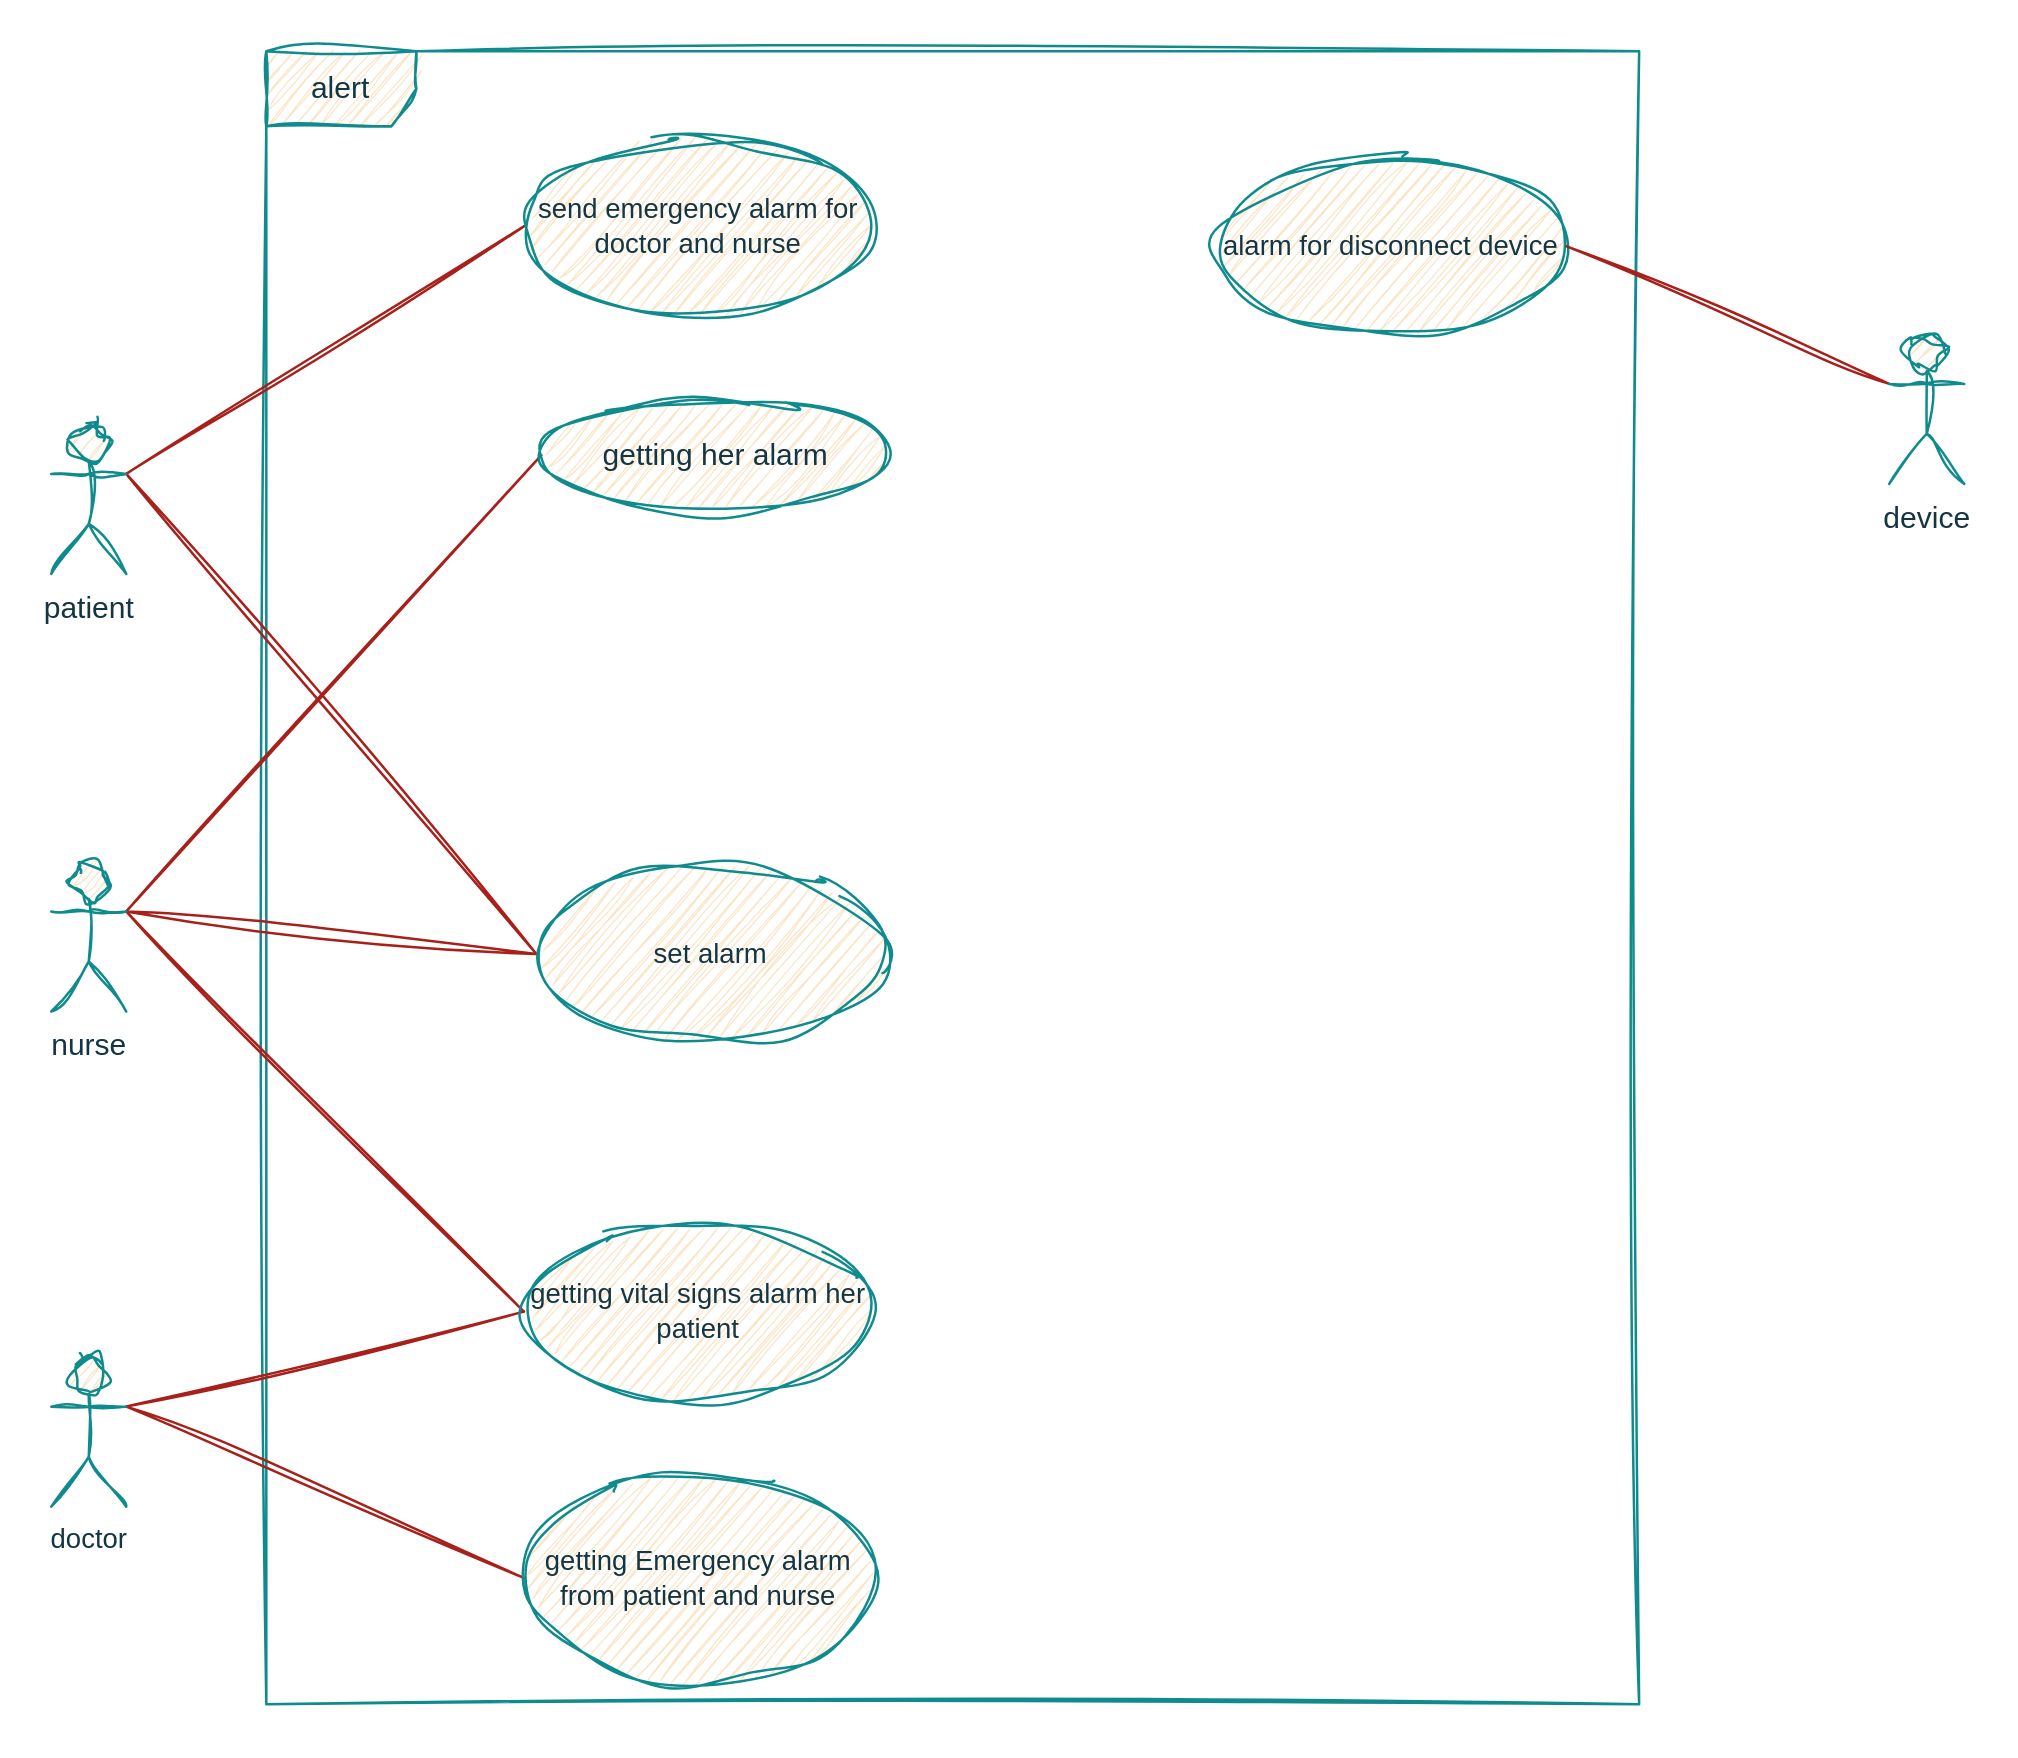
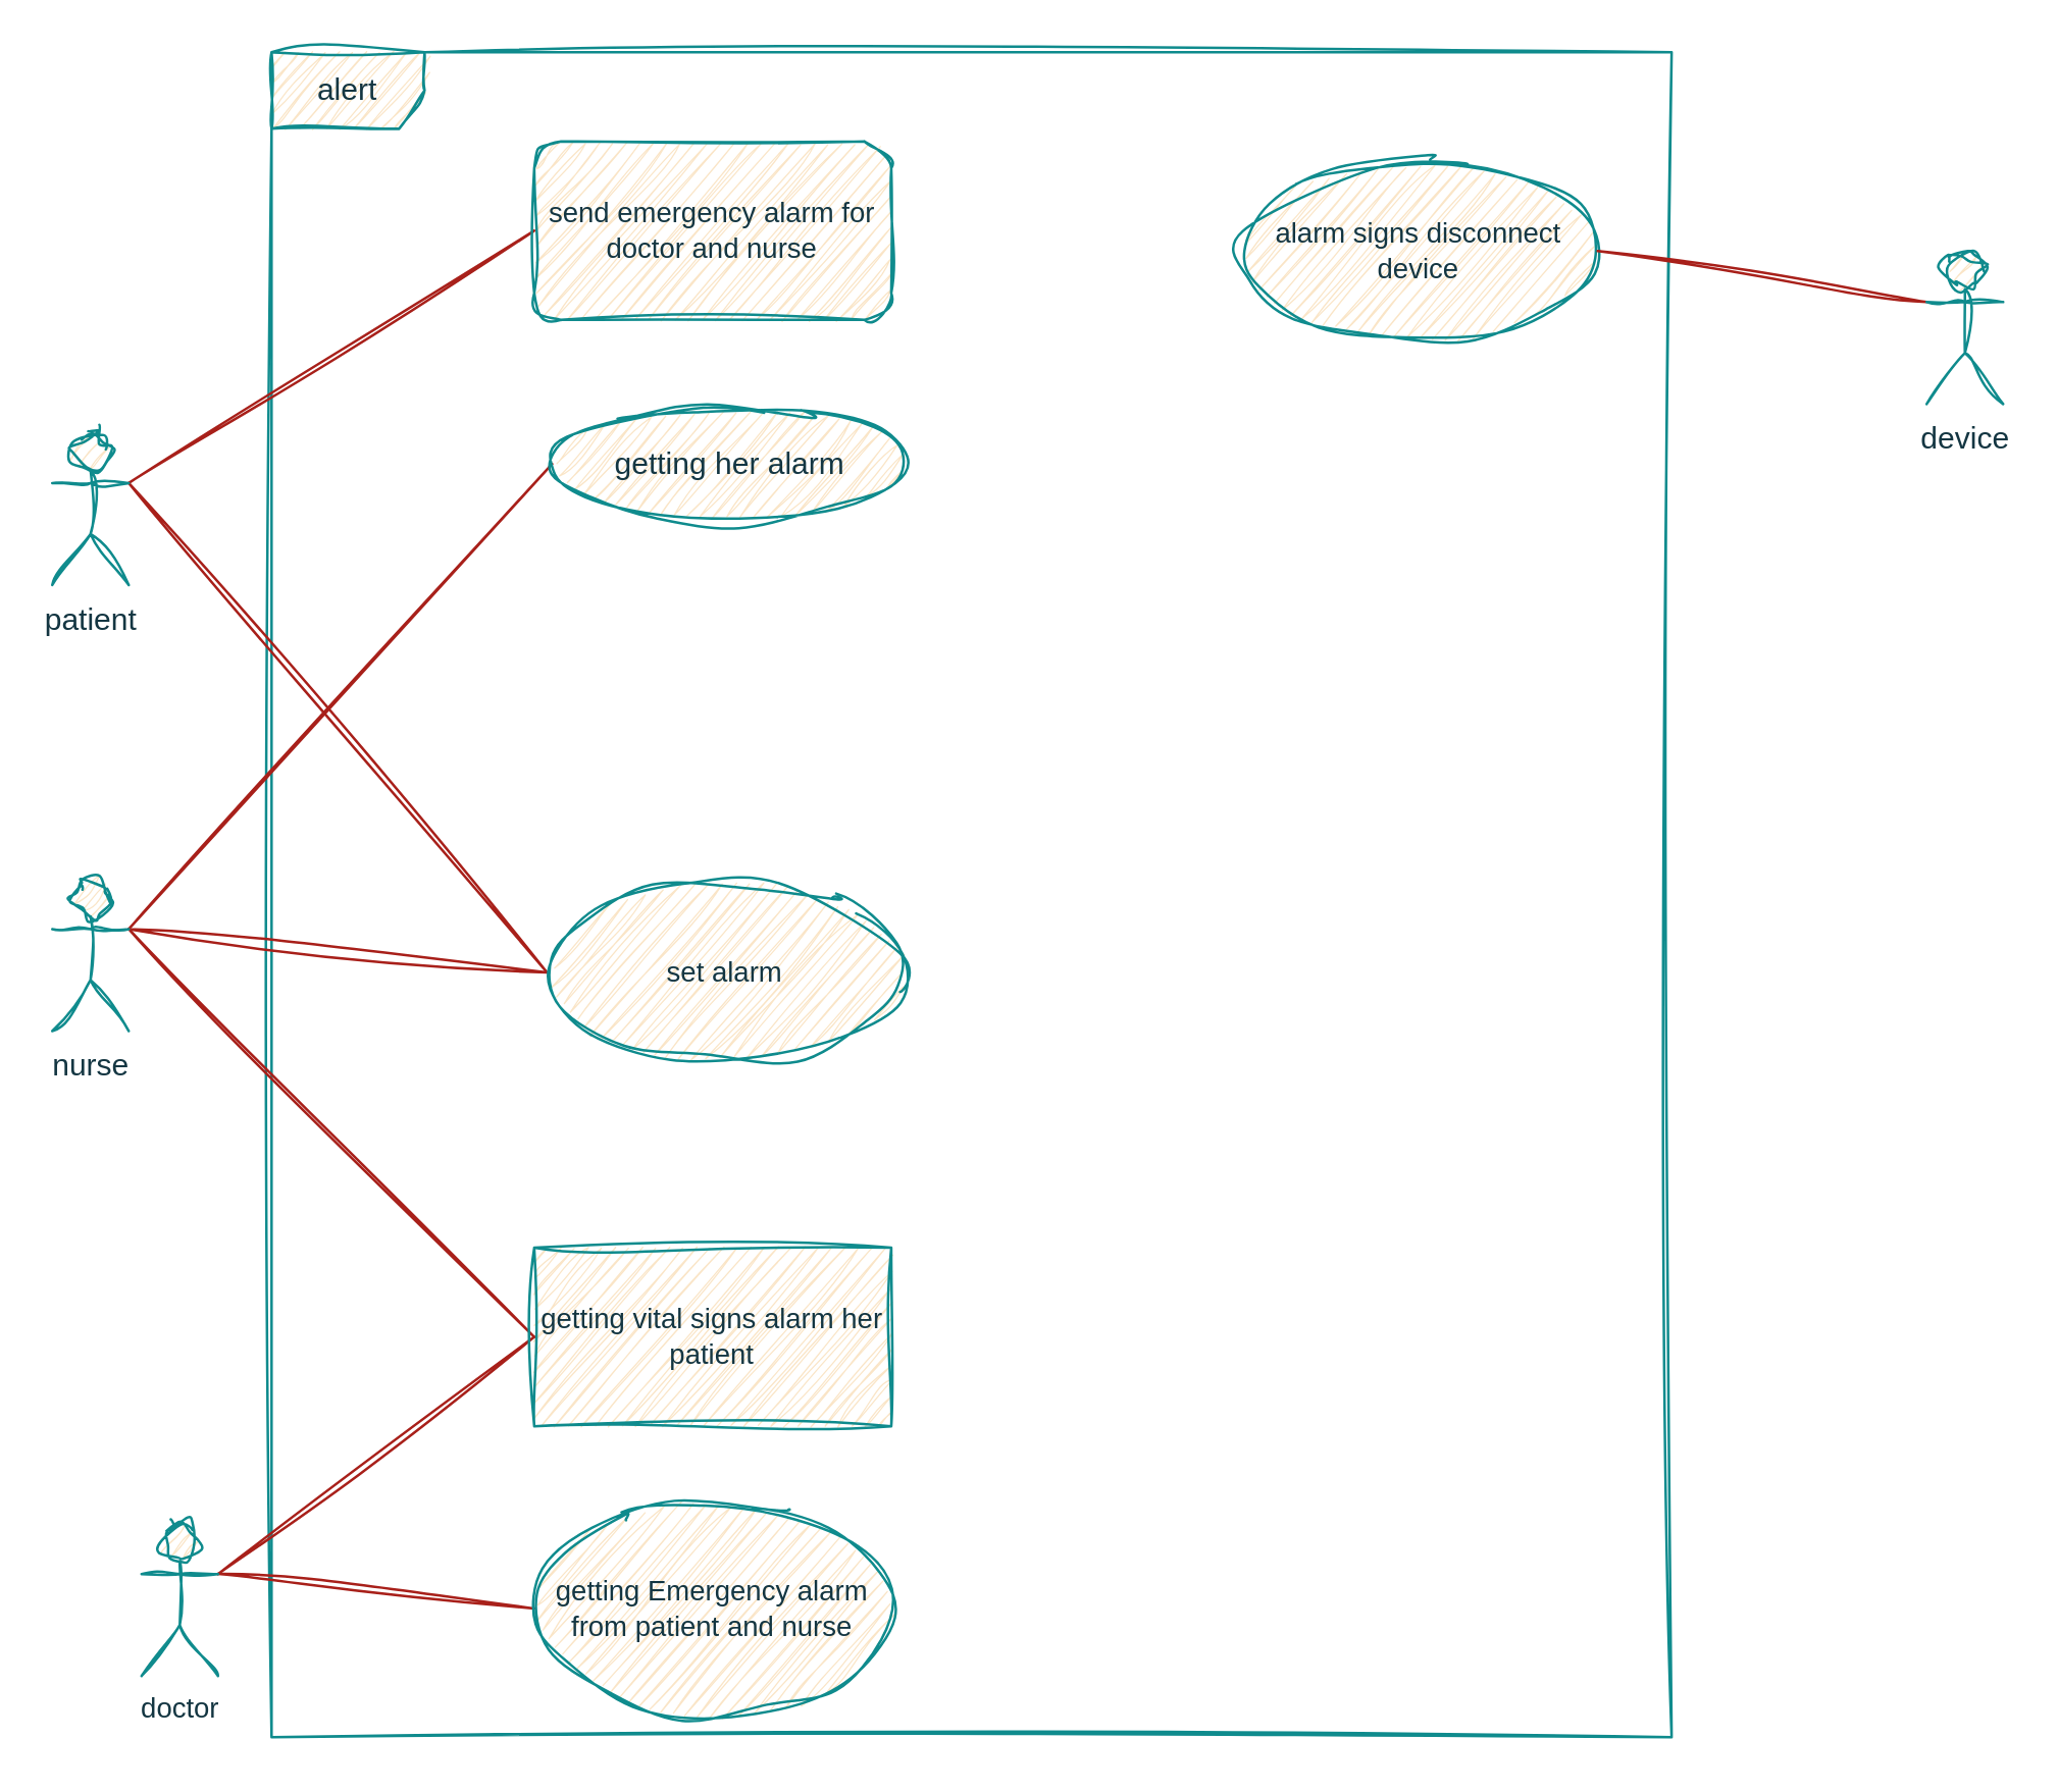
- <mxCell id="17" value="send emergency alarm for doctor and nurse" style="ellipse;whiteSpace=wrap;html=1;fontFamily=Helvetica;fontSize=11;fontColor=#143642;labelBackgroundColor=none;fillColor=#FAE5C7;strokeColor=#0F8B8D;sketch=1;curveFitting=1;jiggle=2;" parent="1" vertex="1"><mxGeometry x="209" y="55" width="140" height="70" as="geometry" /></mxCell>
+ <mxCell id="17" value="send emergency alarm for doctor and nurse" style="whiteSpace=wrap;html=1;fontFamily=Helvetica;fontSize=11;fontColor=#143642;labelBackgroundColor=none;fillColor=#FAE5C7;strokeColor=#0F8B8D;sketch=1;curveFitting=1;jiggle=2;rounded=1;" parent="1" vertex="1"><mxGeometry x="209" y="55" width="140" height="70" as="geometry" /></mxCell>
- <mxCell id="18" value="alarm for disconnect device" style="ellipse;whiteSpace=wrap;html=1;fontFamily=Helvetica;fontSize=11;fontColor=#143642;labelBackgroundColor=none;fillColor=#FAE5C7;strokeColor=#0F8B8D;sketch=1;curveFitting=1;jiggle=2;" parent="1" vertex="1"><mxGeometry x="486" y="63" width="140" height="70" as="geometry" /></mxCell>
+ <mxCell id="18" value="alarm signs disconnect device" style="ellipse;whiteSpace=wrap;html=1;fontFamily=Helvetica;fontSize=11;fontColor=#143642;labelBackgroundColor=none;fillColor=#FAE5C7;strokeColor=#0F8B8D;sketch=1;curveFitting=1;jiggle=2;" parent="1" vertex="1"><mxGeometry x="486" y="63" width="140" height="70" as="geometry" /></mxCell>
- <mxCell id="20" value="device" style="shape=umlActor;verticalLabelPosition=bottom;verticalAlign=top;html=1;sketch=1;curveFitting=1;jiggle=2;labelBackgroundColor=none;fillColor=#FAE5C7;strokeColor=#0F8B8D;fontColor=#143642;" vertex="1" parent="1"><mxGeometry x="755" y="133" width="30" height="60" as="geometry" /></mxCell>
+ <mxCell id="20" value="device" style="shape=umlActor;verticalLabelPosition=bottom;verticalAlign=top;html=1;sketch=1;curveFitting=1;jiggle=2;labelBackgroundColor=none;fillColor=#FAE5C7;strokeColor=#0F8B8D;fontColor=#143642;" vertex="1" parent="1"><mxGeometry x="755" y="98" width="30" height="60" as="geometry" /></mxCell>
- <mxCell id="15" value="getting vital signs alarm her patient" style="ellipse;whiteSpace=wrap;html=1;fontFamily=Helvetica;fontSize=11;fontColor=#143642;labelBackgroundColor=none;fillColor=#FAE5C7;strokeColor=#0F8B8D;sketch=1;curveFitting=1;jiggle=2;" parent="1" vertex="1"><mxGeometry x="209" y="489" width="140" height="70" as="geometry" /></mxCell>
+ <mxCell id="15" value="getting vital signs alarm her patient" style="whiteSpace=wrap;html=1;fontFamily=Helvetica;fontSize=11;fontColor=#143642;labelBackgroundColor=none;fillColor=#FAE5C7;strokeColor=#0F8B8D;sketch=1;curveFitting=1;jiggle=2;rounded=0;" parent="1" vertex="1"><mxGeometry x="209" y="489" width="140" height="70" as="geometry" /></mxCell>
- <mxCell id="14" value="doctor" style="shape=umlActor;verticalLabelPosition=bottom;verticalAlign=top;html=1;fontFamily=Helvetica;fontSize=11;fontColor=#143642;labelBackgroundColor=none;fillColor=#FAE5C7;strokeColor=#0F8B8D;sketch=1;curveFitting=1;jiggle=2;" parent="1" vertex="1"><mxGeometry x="20" y="542" width="30" height="60" as="geometry" /></mxCell>
+ <mxCell id="14" value="doctor" style="shape=umlActor;verticalLabelPosition=bottom;verticalAlign=top;html=1;fontFamily=Helvetica;fontSize=11;fontColor=#143642;labelBackgroundColor=none;fillColor=#FAE5C7;strokeColor=#0F8B8D;sketch=1;curveFitting=1;jiggle=2;" parent="1" vertex="1"><mxGeometry x="55" y="597" width="30" height="60" as="geometry" /></mxCell>
